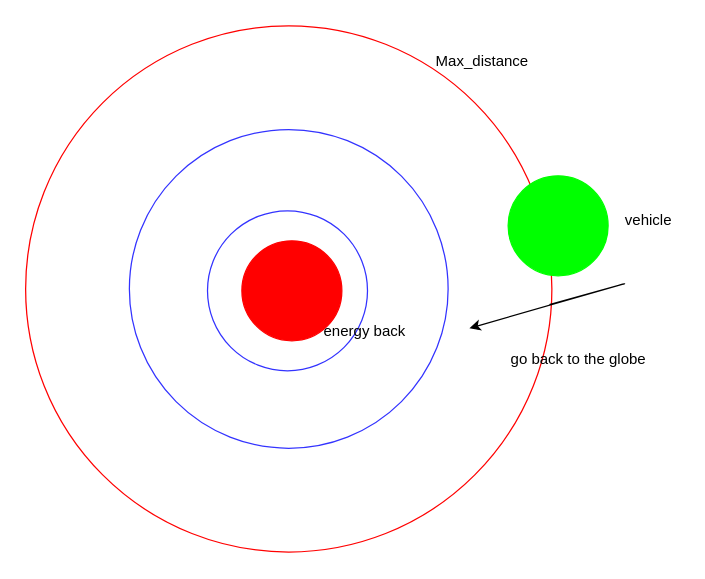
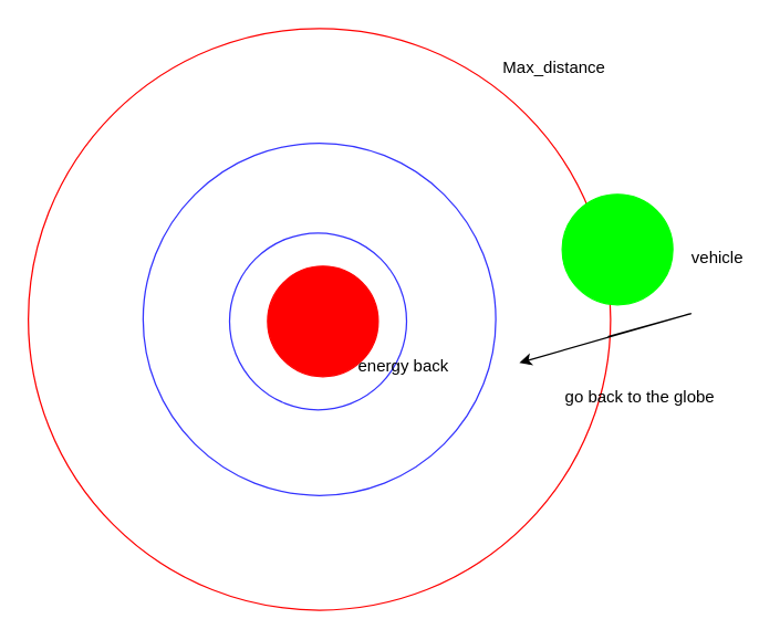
- <mxCell id="6" value="Max_distance" style="text;html=1;align=center;verticalAlign=middle;resizable=0;points=[];autosize=1;" vertex="1" parent="1"><mxGeometry x="343" y="40" width="84" height="18" as="geometry" /></mxCell>
+ <mxCell id="6" value="Max_distance" style="text;html=1;align=center;verticalAlign=middle;resizable=0;points=[];autosize=1;" vertex="1" parent="1"><mxGeometry x="358" y="40" width="84" height="18" as="geometry" /></mxCell>
- <mxCell id="9" value="vehicle" style="text;html=1;align=center;verticalAlign=middle;resizable=0;points=[];autosize=1;" vertex="1" parent="1"><mxGeometry x="494" y="167" width="48" height="18" as="geometry" /></mxCell>
+ <mxCell id="9" value="vehicle" style="text;html=1;align=center;verticalAlign=middle;resizable=0;points=[];autosize=1;" vertex="1" parent="1"><mxGeometry x="494" y="177" width="48" height="18" as="geometry" /></mxCell>
